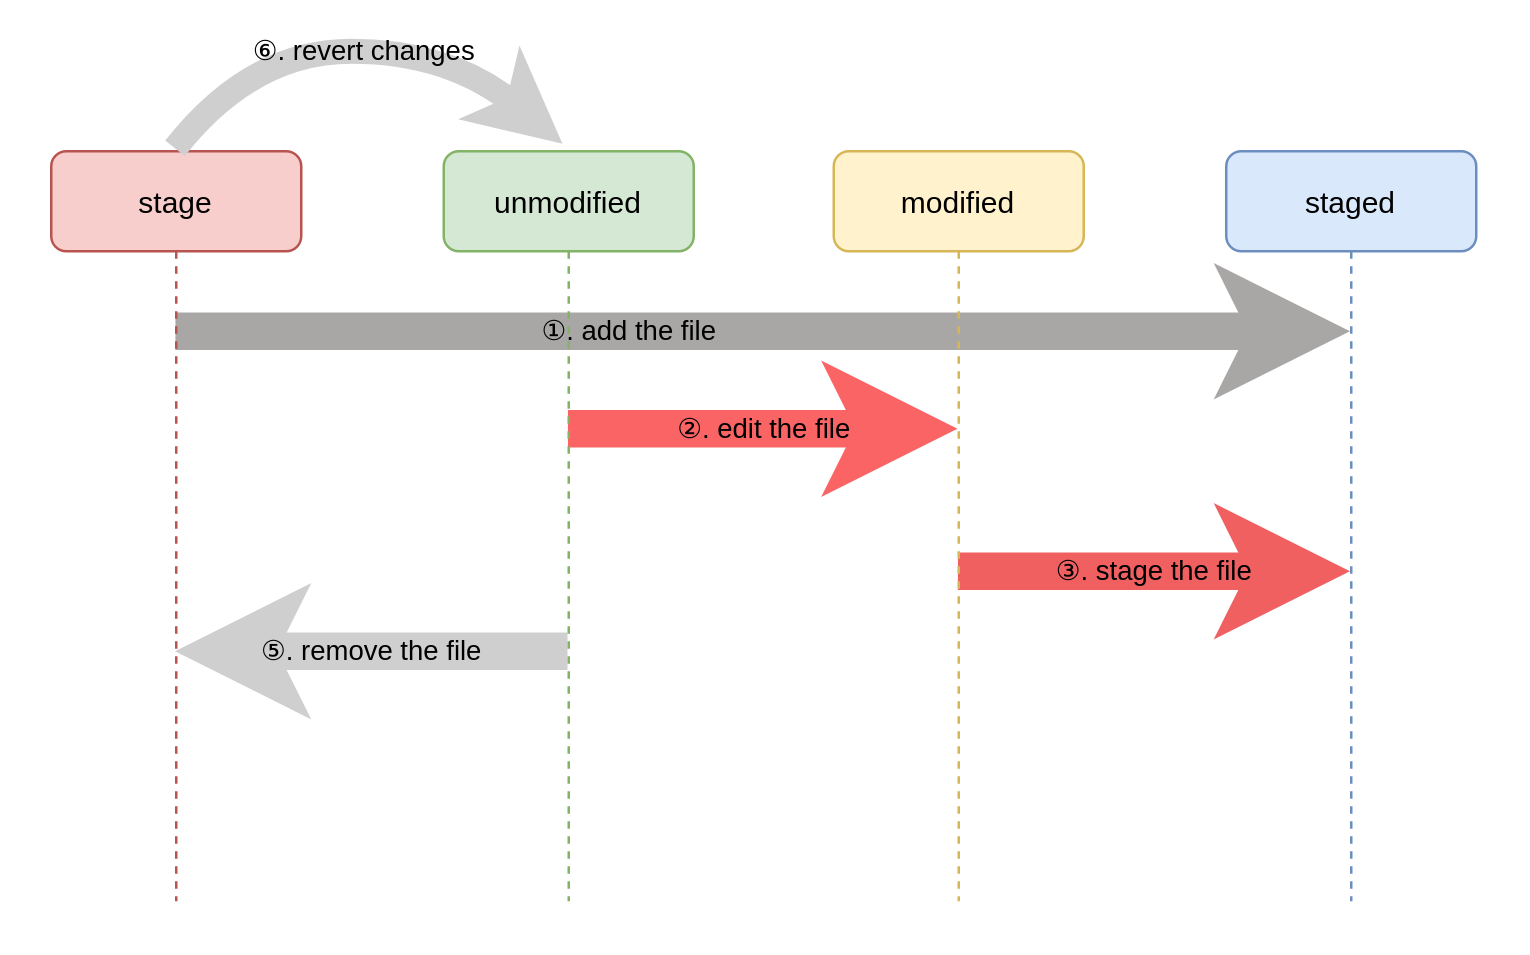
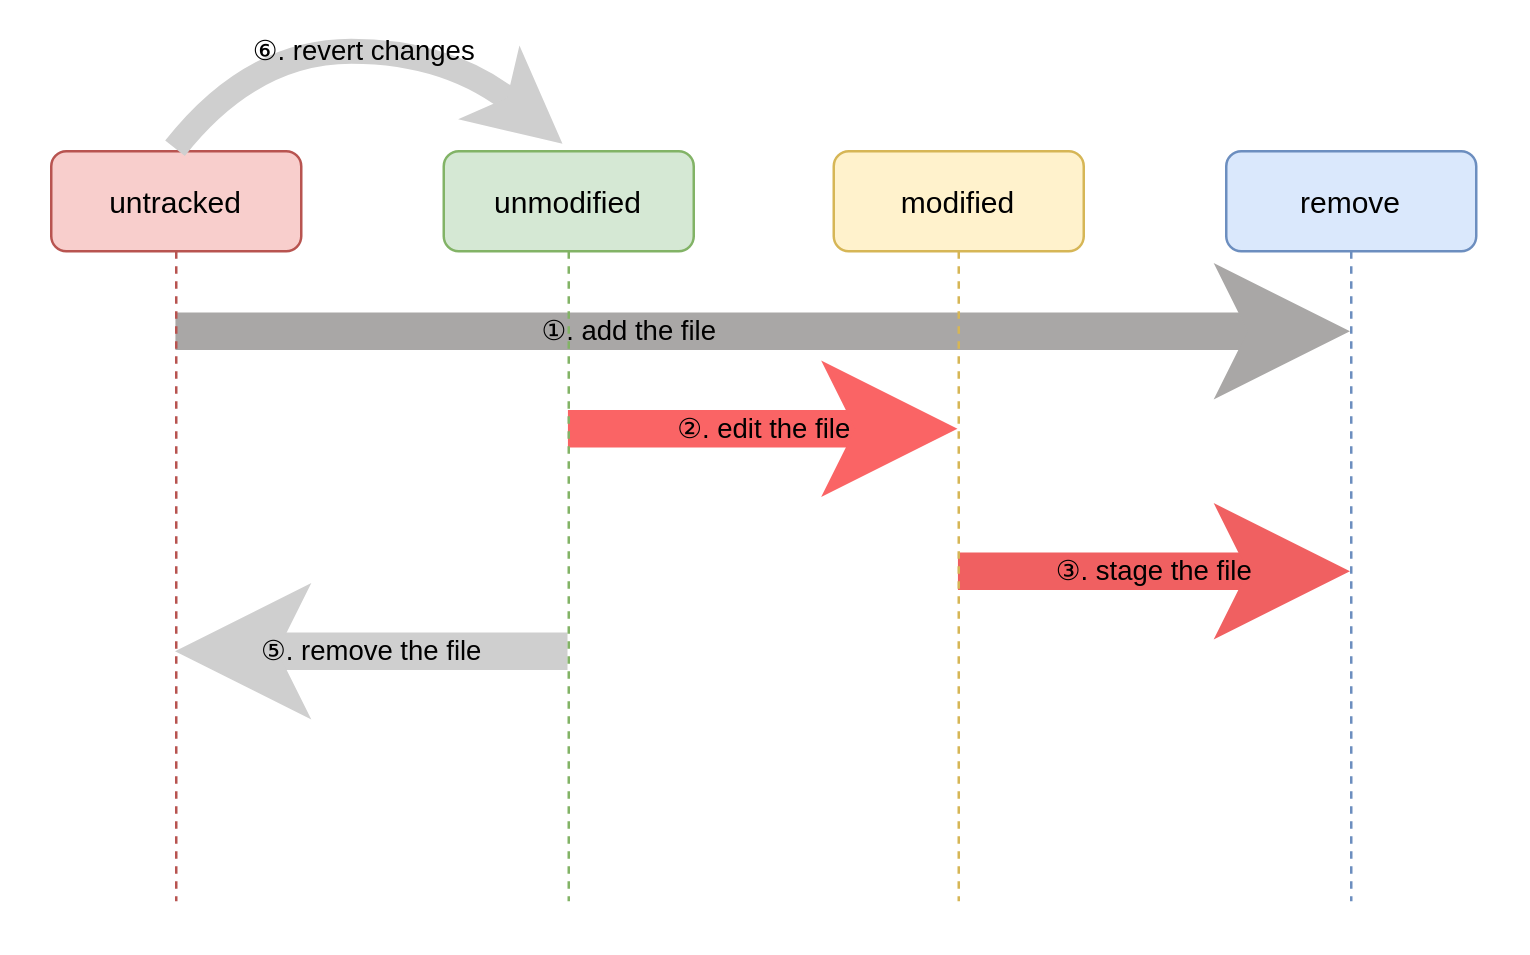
- <mxCell id="3" value="stage" style="shape=umlLifeline;perimeter=lifelinePerimeter;container=1;collapsible=0;recursiveResize=0;rounded=1;shadow=0;strokeWidth=1;fillColor=#f8cecc;strokeColor=#b85450;glass=0;" parent="1" vertex="1"><mxGeometry x="20" y="60" width="100" height="300" as="geometry" /></mxCell>
+ <mxCell id="3" value="untracked" style="shape=umlLifeline;perimeter=lifelinePerimeter;container=1;collapsible=0;recursiveResize=0;rounded=1;shadow=0;strokeWidth=1;fillColor=#f8cecc;strokeColor=#b85450;glass=0;" parent="1" vertex="1"><mxGeometry x="20" y="60" width="100" height="300" as="geometry" /></mxCell>
- <mxCell id="9" value="staged" style="shape=umlLifeline;perimeter=lifelinePerimeter;container=1;collapsible=0;recursiveResize=0;rounded=1;shadow=0;strokeWidth=1;glass=0;fillColor=#dae8fc;strokeColor=#6c8ebf;" vertex="1" parent="1"><mxGeometry x="490" y="60" width="100" height="300" as="geometry" /></mxCell>
+ <mxCell id="9" value="remove" style="shape=umlLifeline;perimeter=lifelinePerimeter;container=1;collapsible=0;recursiveResize=0;rounded=1;shadow=0;strokeWidth=1;glass=0;fillColor=#dae8fc;strokeColor=#6c8ebf;" vertex="1" parent="1"><mxGeometry x="490" y="60" width="100" height="300" as="geometry" /></mxCell>
